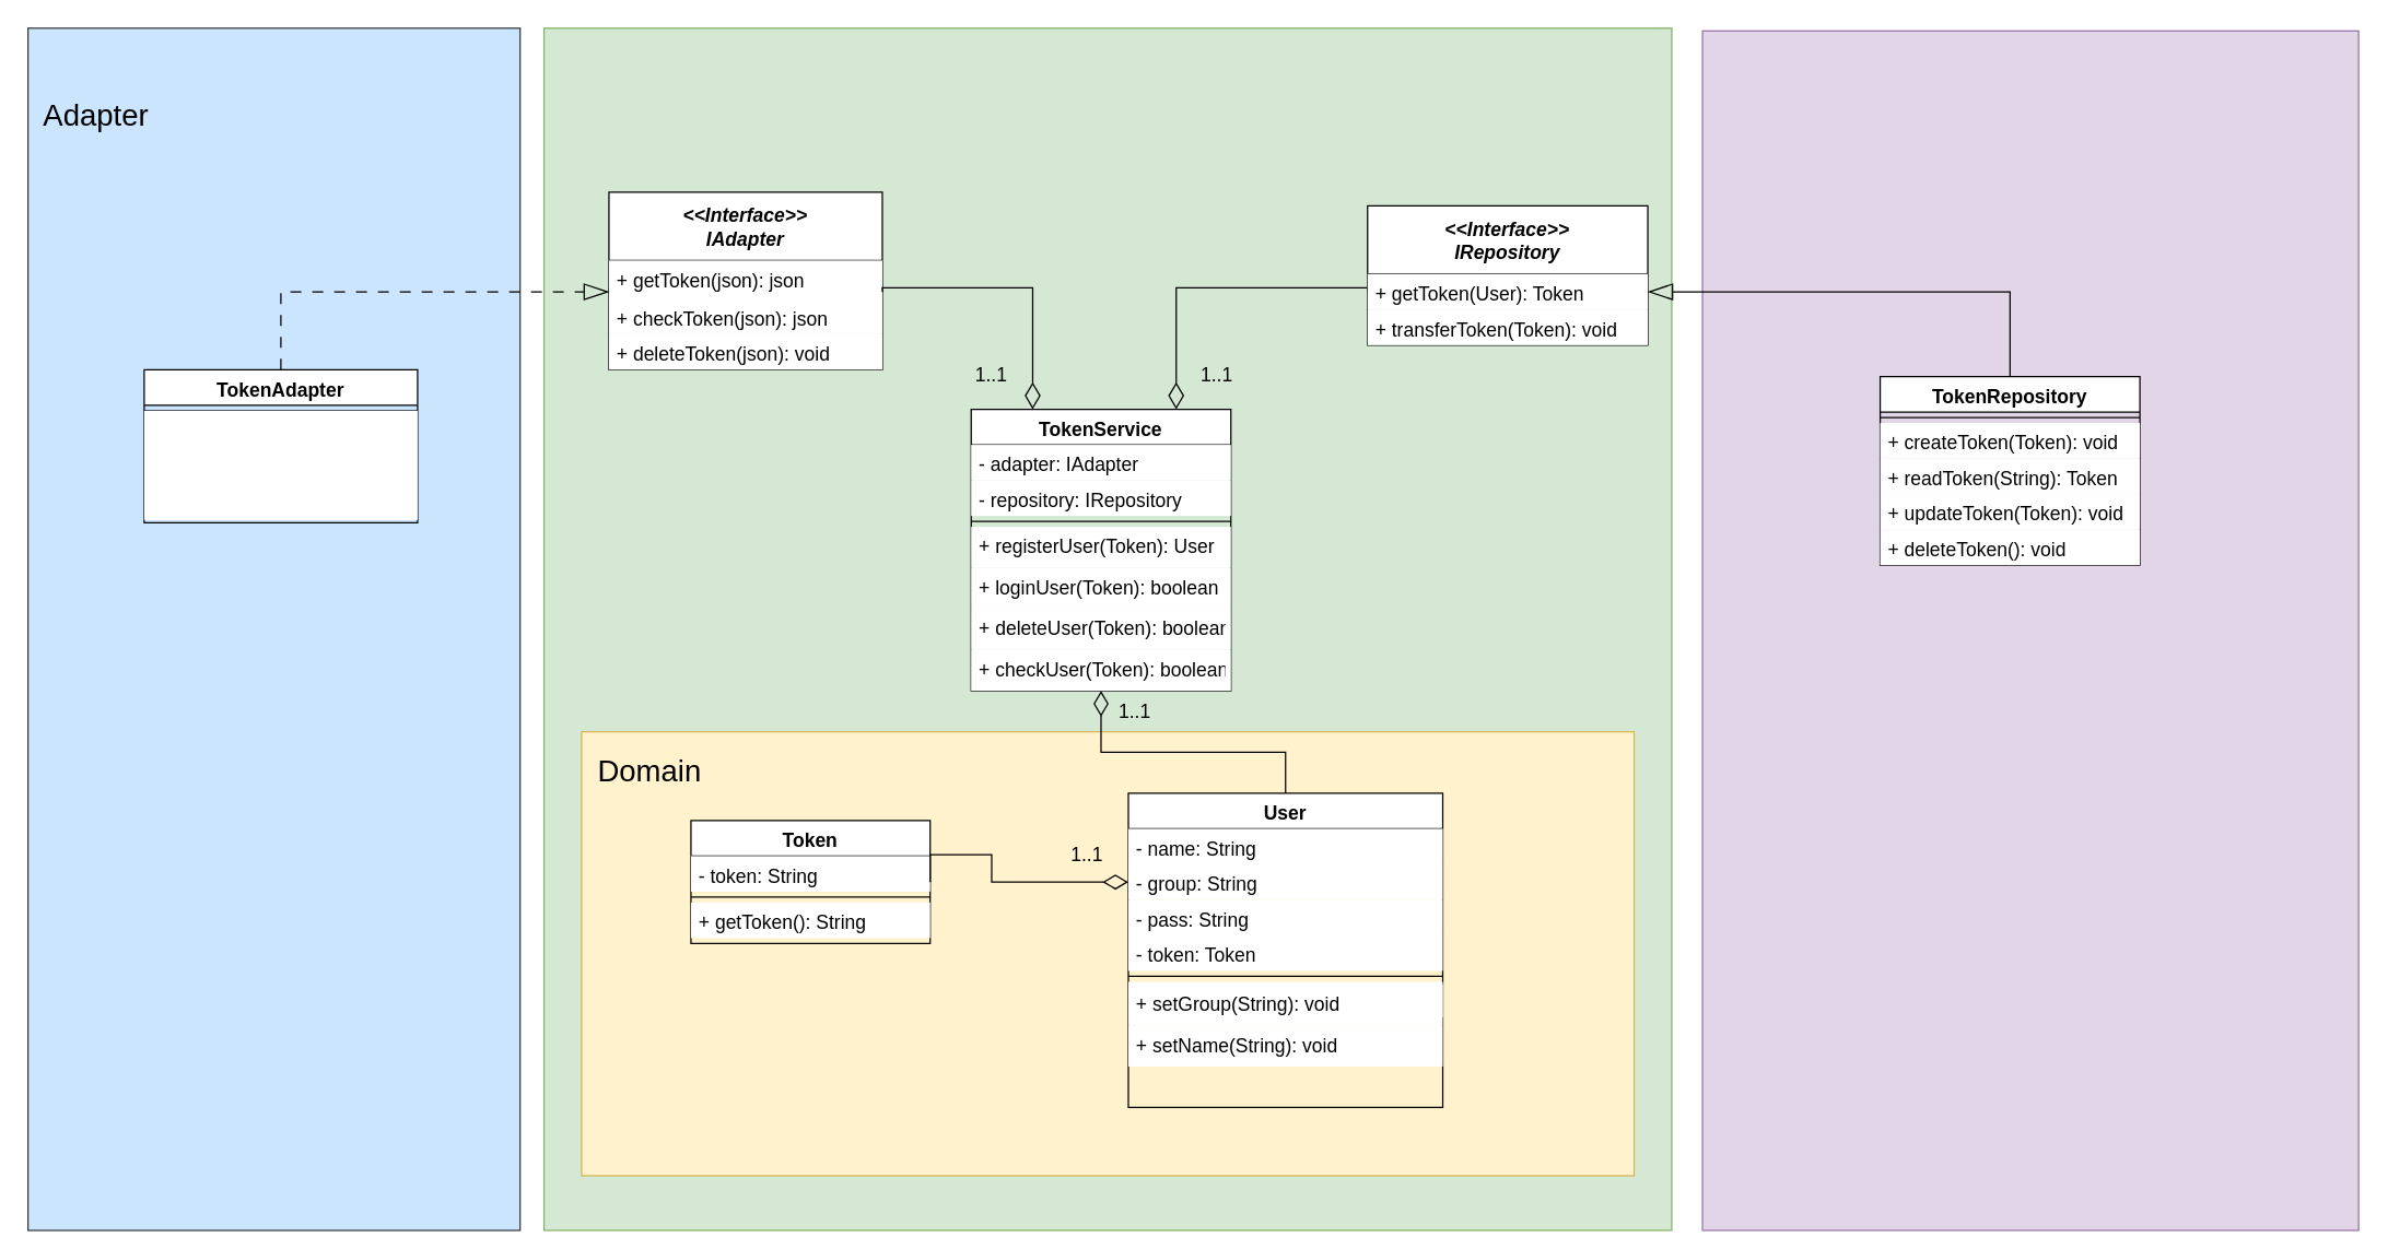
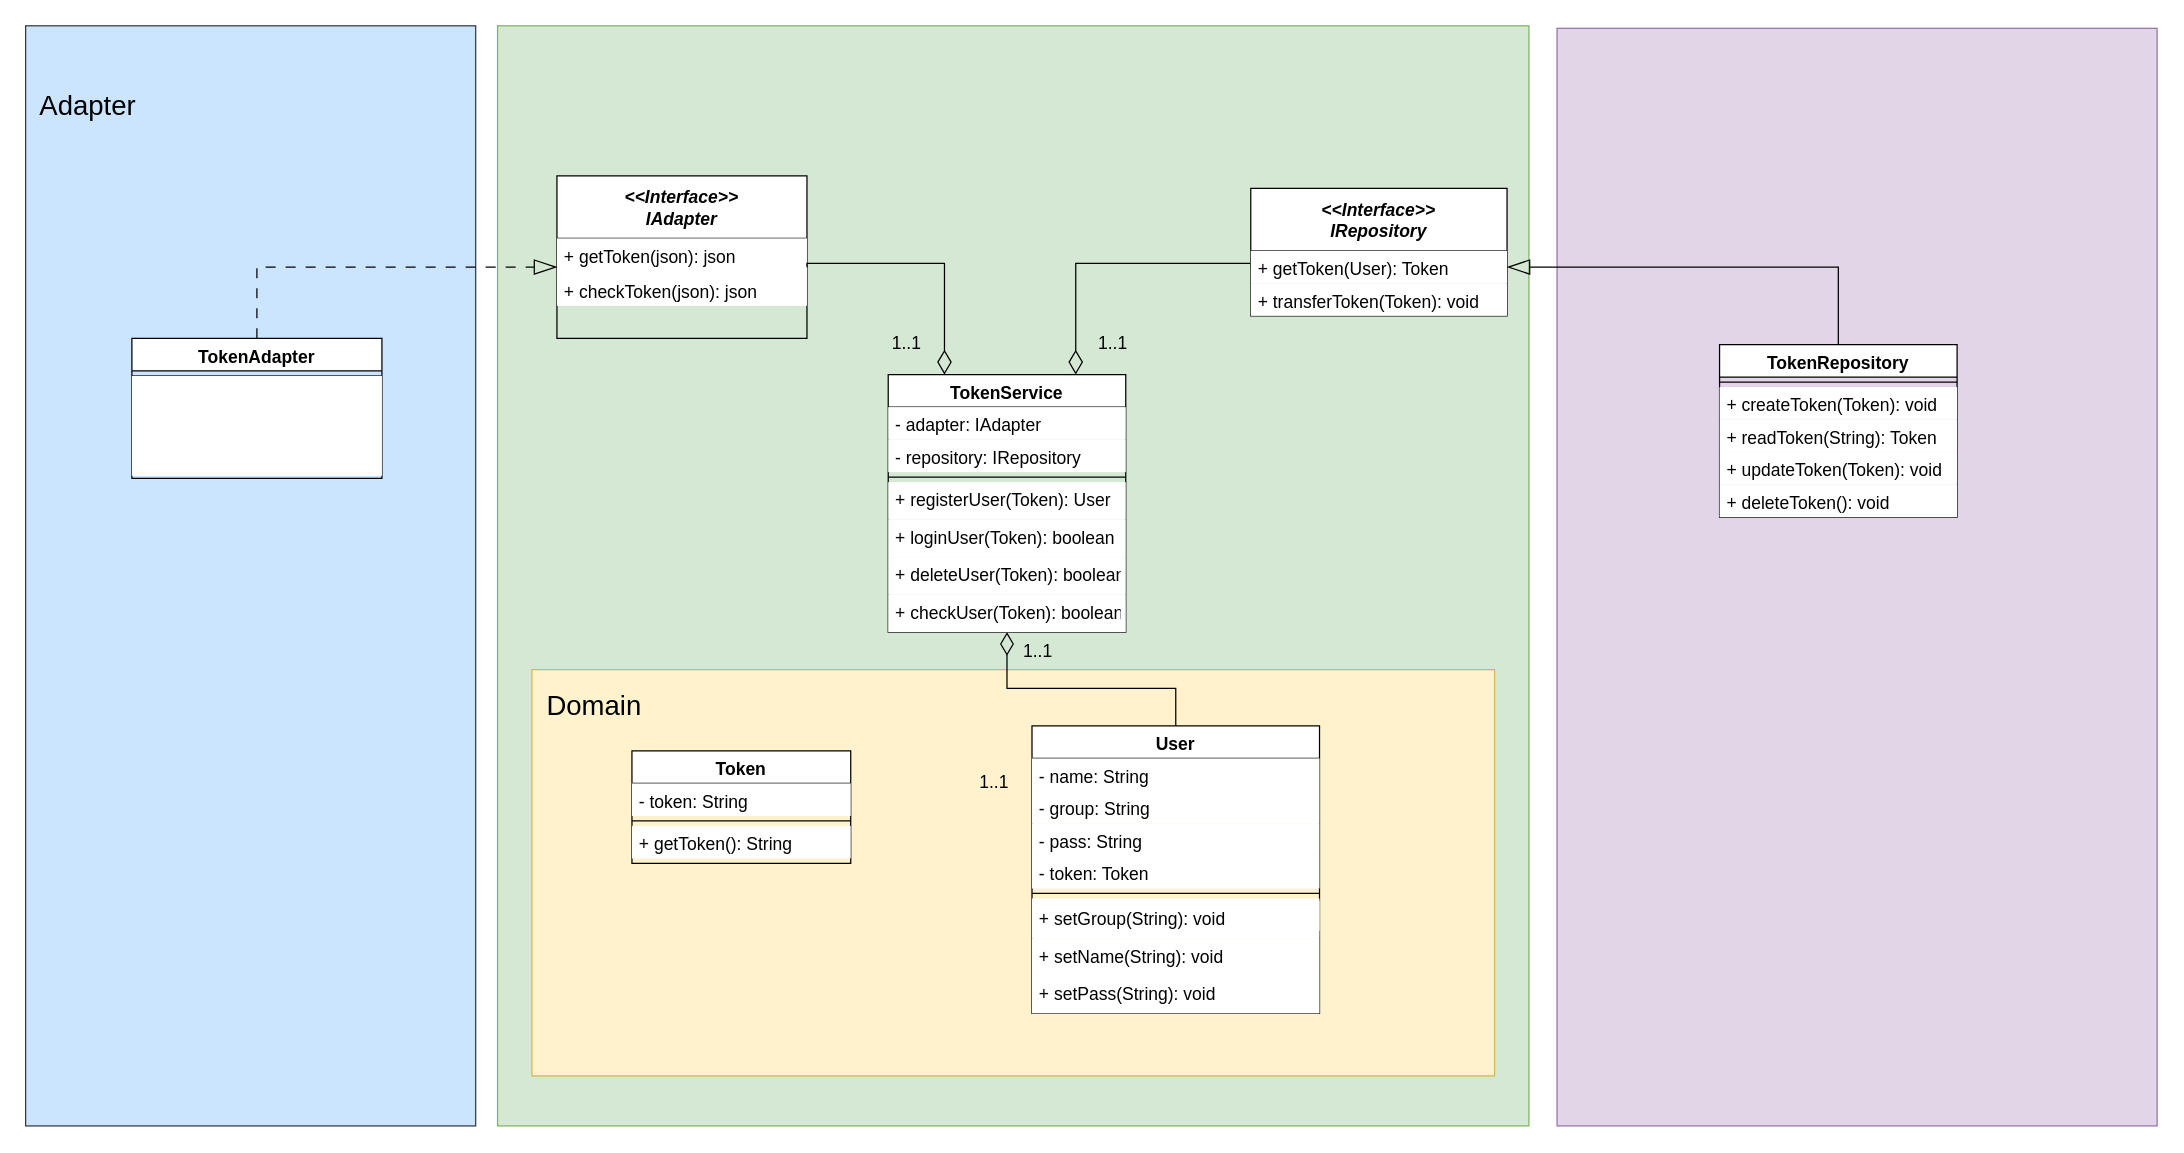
- <mxCell id="54" value="+ deleteToken(json): void" style="text;align=left;verticalAlign=top;spacingLeft=4;spacingRight=4;overflow=hidden;rotatable=0;points=[[0,0.5],[1,0.5]];portConstraint=eastwest;fontSize=14;fillColor=default;" parent="1" vertex="1"><mxGeometry x="445" y="244" width="200" height="26" as="geometry" /></mxCell>
- <mxCell id="18" style="edgeStyle=orthogonalEdgeStyle;rounded=0;orthogonalLoop=1;jettySize=auto;html=1;entryX=1;entryY=0.5;entryDx=0;entryDy=0;startSize=16;endArrow=none;endFill=0;startArrow=diamondThin;startFill=0;exitX=0;exitY=0.5;exitDx=0;exitDy=0;" edge="1" parent="1" source="12" target="6"><mxGeometry relative="1" as="geometry"><Array as="points"><mxPoint x="725" y="645" /><mxPoint x="725" y="625" /></Array></mxGeometry></mxCell>
+ <mxCell id="50" value="+ setPass(String): void" style="text;align=left;verticalAlign=top;spacingLeft=4;spacingRight=4;overflow=hidden;rotatable=0;points=[[0,0.5],[1,0.5]];portConstraint=eastwest;fontSize=14;fillColor=default;" vertex="1" parent="1"><mxGeometry x="825" y="780" width="230" height="30" as="geometry" /></mxCell>
